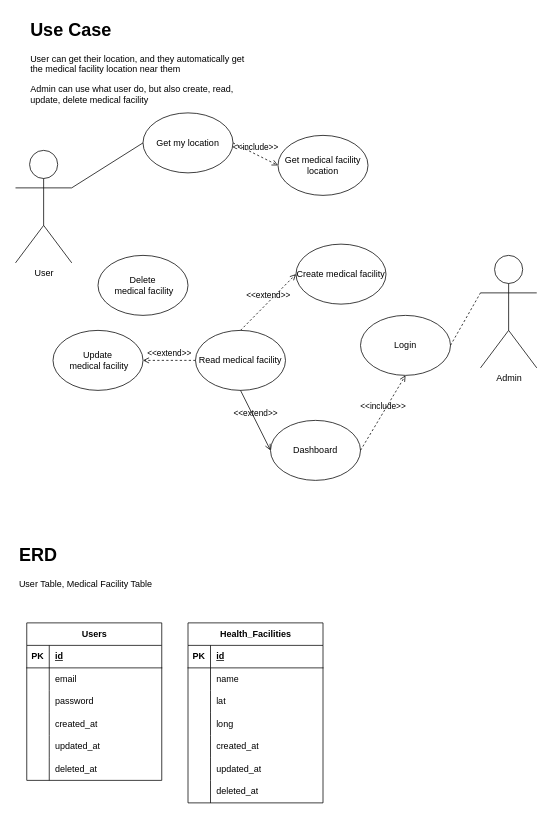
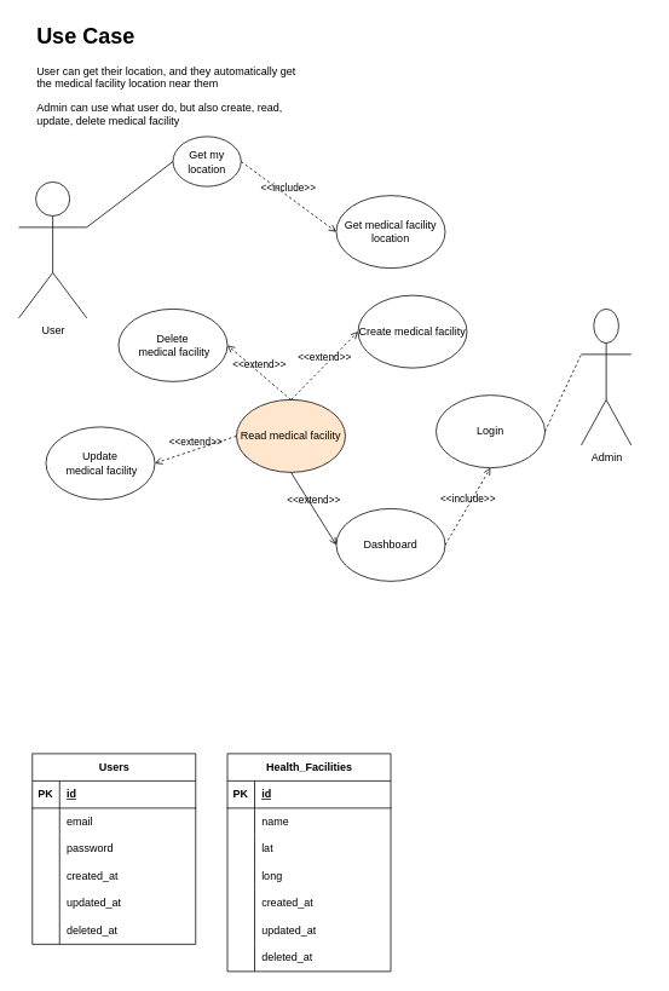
- <mxCell id="3" value="Get my location" style="ellipse;whiteSpace=wrap;html=1;" parent="1" vertex="1"><mxGeometry x="190" y="150" width="120" height="80" as="geometry" /></mxCell>
+ <mxCell id="3" value="Get my location" style="ellipse;whiteSpace=wrap;html=1;" parent="1" vertex="1"><mxGeometry x="190" y="150" width="75" height="55" as="geometry" /></mxCell>
- <mxCell id="6" value="Get medical facility location" style="ellipse;whiteSpace=wrap;html=1;" parent="1" vertex="1"><mxGeometry x="370" y="180" width="120" height="80" as="geometry" /></mxCell>
+ <mxCell id="6" value="Get medical facility location" style="ellipse;whiteSpace=wrap;html=1;" parent="1" vertex="1"><mxGeometry x="370" y="215" width="120" height="80" as="geometry" /></mxCell>
+ <mxCell id="15" value="&amp;lt;&amp;lt;extend&amp;gt;&amp;gt;" style="html=1;verticalAlign=bottom;labelBackgroundColor=none;endArrow=open;endFill=0;dashed=1;rounded=0;exitX=0.5;exitY=0;exitDx=0;exitDy=0;entryX=1;entryY=0.5;entryDx=0;entryDy=0;" parent="1" source="9" target="11" edge="1"><mxGeometry width="160" relative="1" as="geometry"><mxPoint y="630" as="sourcePoint" x="-60" /><mxPoint x="100" y="630" as="targetPoint" /></mxGeometry></mxCell>
- <mxCell id="7" value="Admin" style="shape=umlActor;verticalLabelPosition=bottom;verticalAlign=top;html=1;outlineConnect=0;" parent="1" vertex="1"><mxGeometry x="640" y="340" width="75" height="150" as="geometry" /></mxCell>
+ <mxCell id="7" value="Admin" style="shape=umlActor;verticalLabelPosition=bottom;verticalAlign=top;html=1;outlineConnect=0;" parent="1" vertex="1"><mxGeometry x="640" y="340" width="55" height="150" as="geometry" /></mxCell>
- <mxCell id="12" value="Login" style="ellipse;whiteSpace=wrap;html=1;" parent="1" vertex="1"><mxGeometry x="480" y="420" width="120" height="80" as="geometry" /></mxCell>
+ <mxCell id="12" value="Login" style="ellipse;whiteSpace=wrap;html=1;" parent="1" vertex="1"><mxGeometry x="480" y="435" width="120" height="80" as="geometry" /></mxCell>
- <mxCell id="10" value="Update&lt;br&gt;&amp;nbsp;medical facility" style="ellipse;whiteSpace=wrap;html=1;" parent="1" vertex="1"><mxGeometry x="70" y="440" width="120" height="80" as="geometry" /></mxCell>
+ <mxCell id="10" value="Update&lt;br&gt;&amp;nbsp;medical facility" style="ellipse;whiteSpace=wrap;html=1;" parent="1" vertex="1"><mxGeometry x="50" y="470" width="120" height="80" as="geometry" /></mxCell>
- <mxCell id="9" value="Read medical facility" style="ellipse;whiteSpace=wrap;html=1;" parent="1" vertex="1"><mxGeometry x="260" y="440" width="120" height="80" as="geometry" /></mxCell>
+ <mxCell id="9" value="Read medical facility" style="ellipse;whiteSpace=wrap;html=1;fillColor=#ffe6cc;" parent="1" vertex="1"><mxGeometry x="260" y="440" width="120" height="80" as="geometry" /></mxCell>
- <mxCell id="17" value="Dashboard" style="ellipse;whiteSpace=wrap;html=1;" parent="1" vertex="1"><mxGeometry x="360" y="560" width="120" height="80" as="geometry" /></mxCell>
+ <mxCell id="17" value="Dashboard" style="ellipse;whiteSpace=wrap;html=1;" parent="1" vertex="1"><mxGeometry x="370" y="560" width="120" height="80" as="geometry" /></mxCell>
- <mxCell id="40" value="&lt;h1&gt;ERD&lt;/h1&gt;&lt;p&gt;User Table, Medical Facility Table&lt;/p&gt;" style="text;html=1;strokeColor=none;fillColor=none;spacing=5;spacingTop=-20;whiteSpace=wrap;overflow=hidden;rounded=0;" vertex="1" parent="1"><mxGeometry x="20" y="720" width="295" height="80" as="geometry" /></mxCell>
